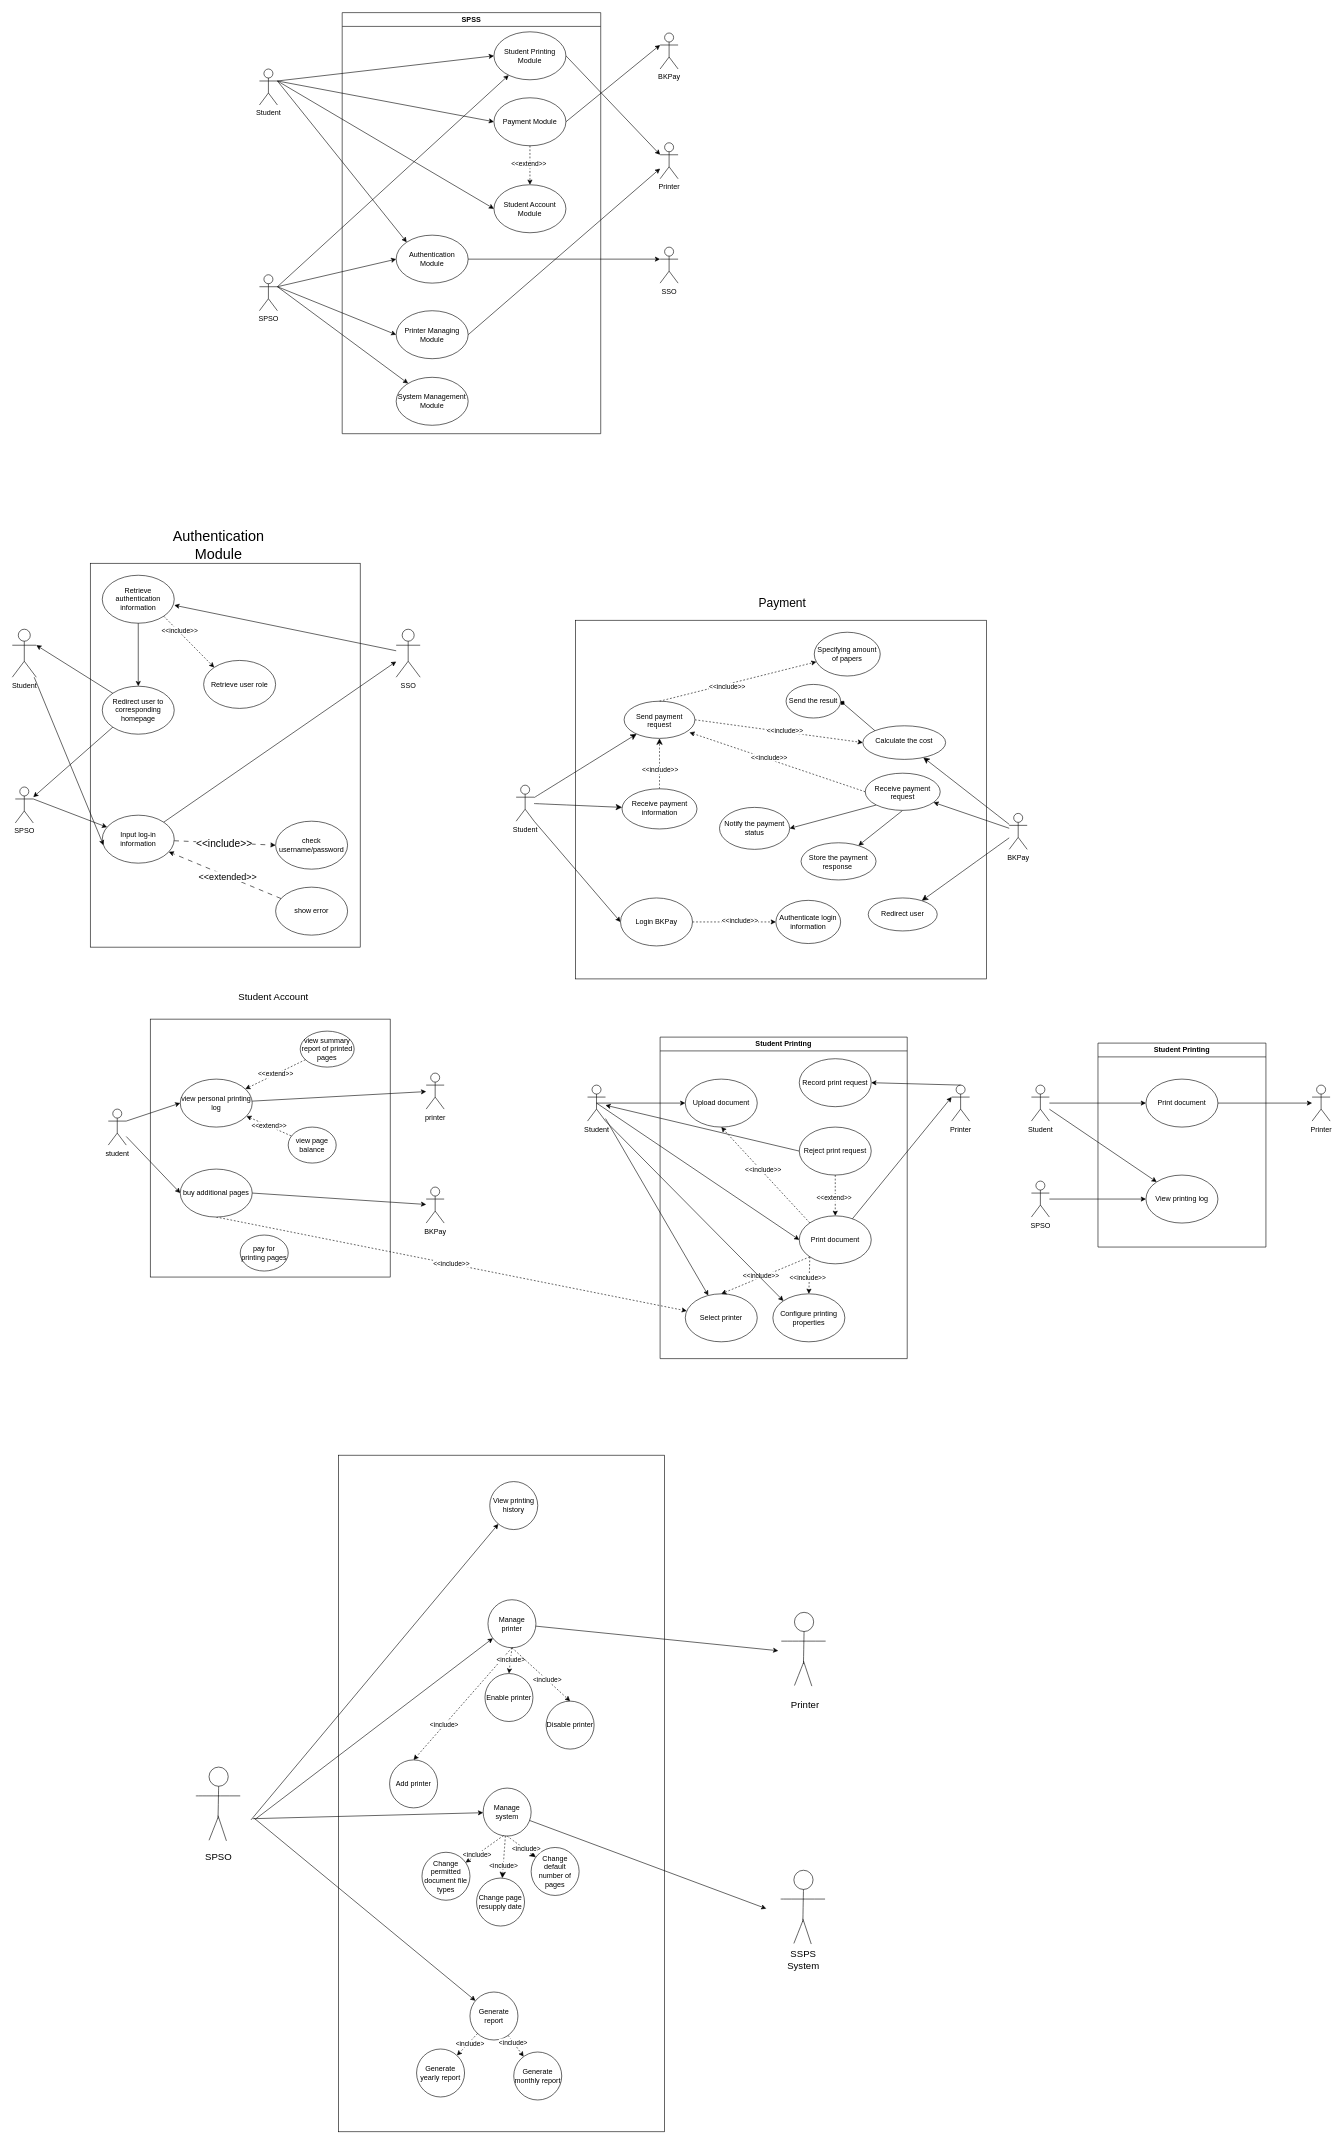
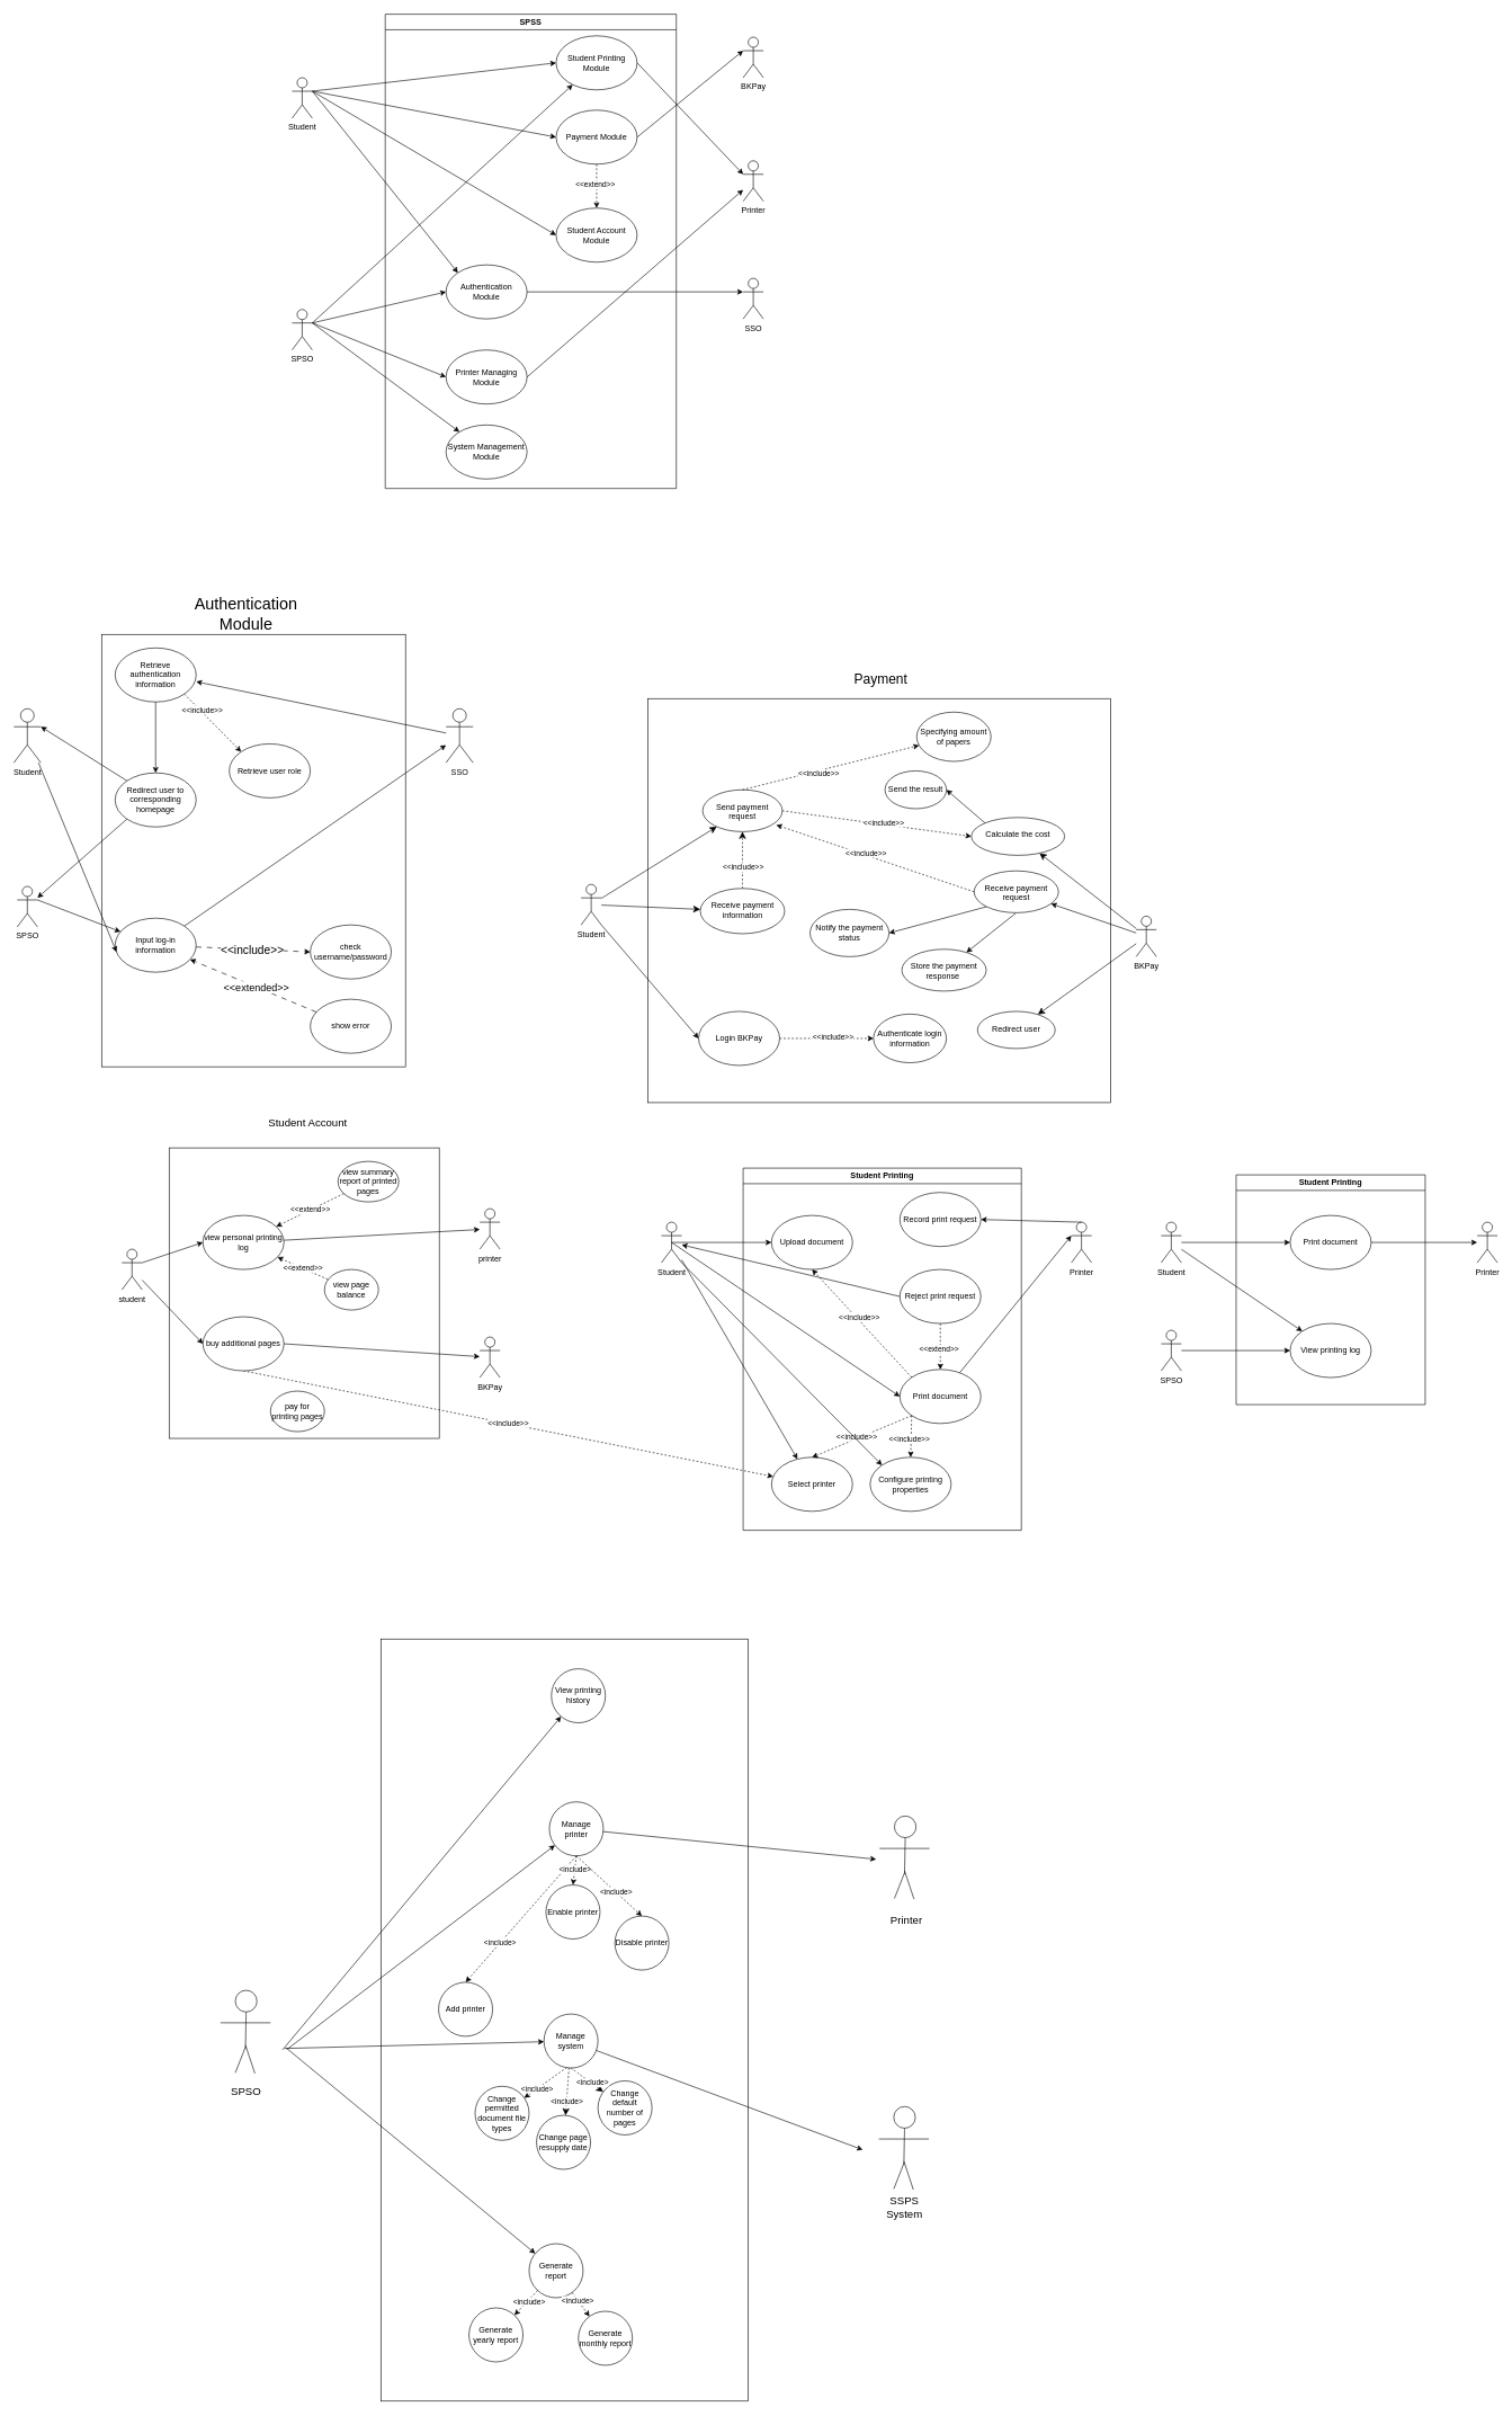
- <mxCell id="33" style="rounded=0;orthogonalLoop=1;jettySize=auto;html=1;exitX=0;exitY=0;exitDx=0;exitDy=0;entryX=1;entryY=0.5;entryDx=0;entryDy=0;endArrow=diamond;" edge="1" parent="1" source="34" target="48"><mxGeometry relative="1" as="geometry" /></mxCell>
+ <mxCell id="33" style="rounded=0;orthogonalLoop=1;jettySize=auto;html=1;exitX=0;exitY=0;exitDx=0;exitDy=0;entryX=1;entryY=0.5;entryDx=0;entryDy=0;" edge="1" parent="1" source="34" target="48"><mxGeometry relative="1" as="geometry" /></mxCell>
